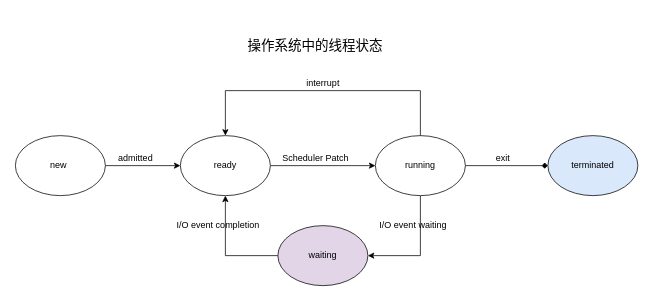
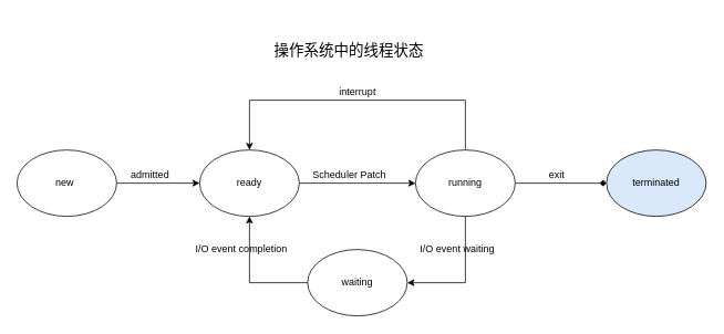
- <mxCell id="15" value="waiting" style="ellipse;whiteSpace=wrap;html=1;fillColor=#e1d5e7;" vertex="1" parent="1"><mxGeometry x="370" y="300" width="120" height="80" as="geometry" /></mxCell>
+ <mxCell id="15" value="waiting" style="ellipse;whiteSpace=wrap;html=1;" vertex="1" parent="1"><mxGeometry x="370" y="300" width="120" height="80" as="geometry" /></mxCell>
